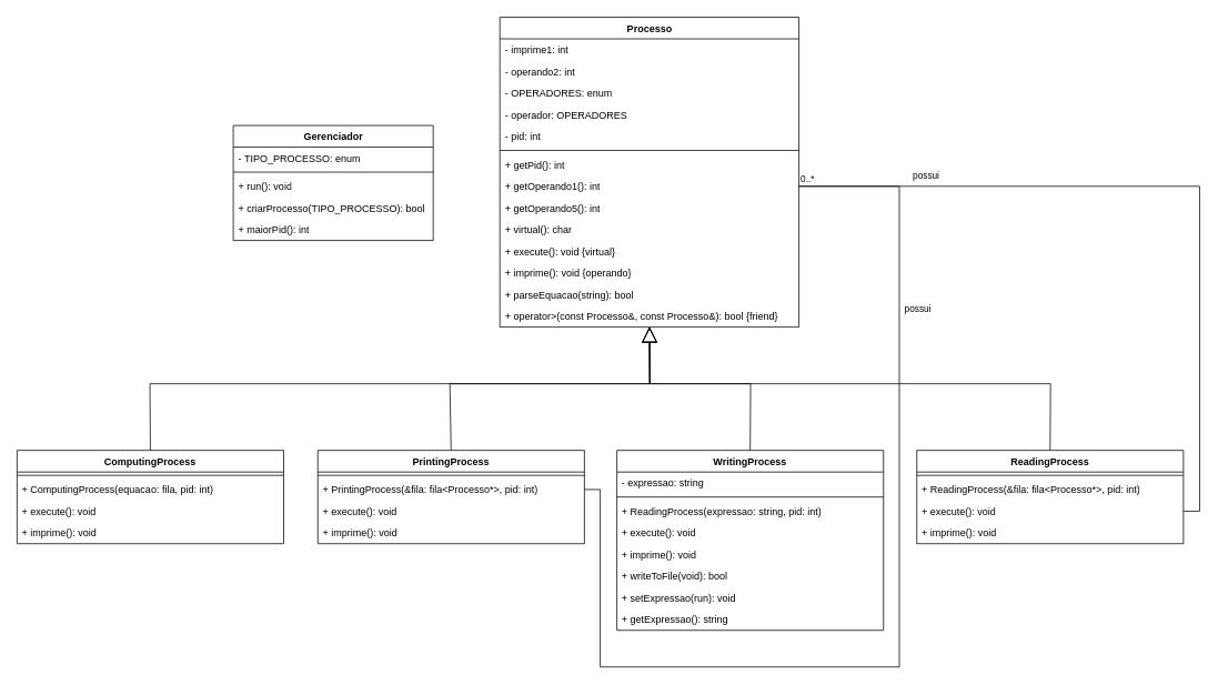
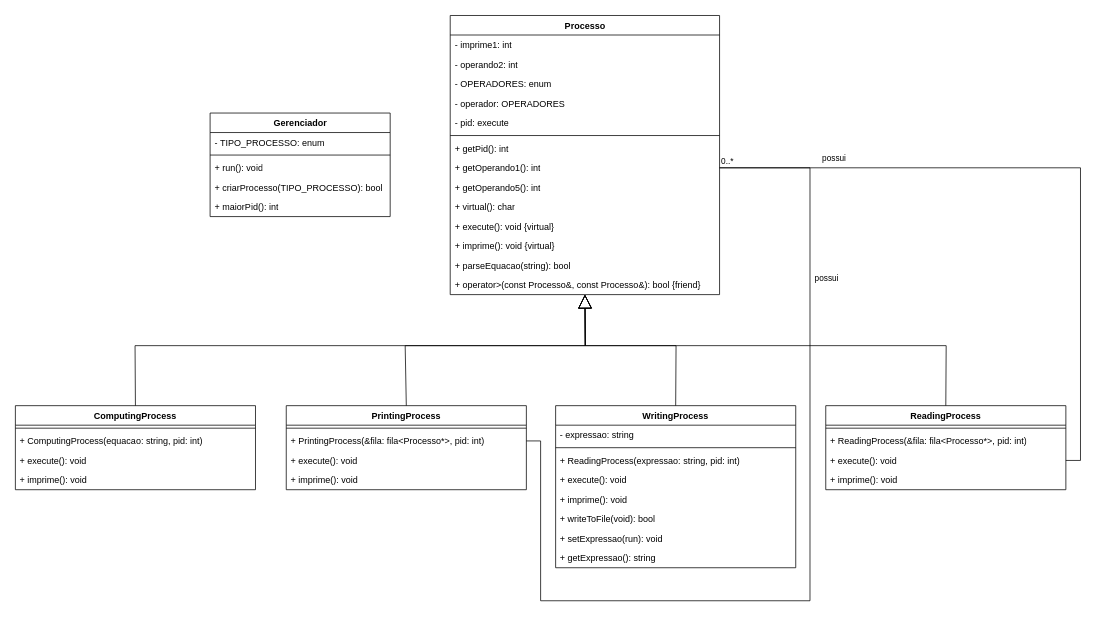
- <mxCell id="13" value="- pid: int" style="text;strokeColor=none;fillColor=none;align=left;verticalAlign=top;spacingLeft=4;spacingRight=4;overflow=hidden;rotatable=0;points=[[0,0.5],[1,0.5]];portConstraint=eastwest;whiteSpace=wrap;html=1;" vertex="1" parent="8"><mxGeometry y="130" width="359" height="26" as="geometry" /></mxCell>
+ <mxCell id="13" value="- pid: execute" style="text;strokeColor=none;fillColor=none;align=left;verticalAlign=top;spacingLeft=4;spacingRight=4;overflow=hidden;rotatable=0;points=[[0,0.5],[1,0.5]];portConstraint=eastwest;whiteSpace=wrap;html=1;" vertex="1" parent="8"><mxGeometry y="130" width="359" height="26" as="geometry" /></mxCell>
- <mxCell id="20" value="+ imprime(): void {operando}" style="text;strokeColor=none;fillColor=none;align=left;verticalAlign=top;spacingLeft=4;spacingRight=4;overflow=hidden;rotatable=0;points=[[0,0.5],[1,0.5]];portConstraint=eastwest;whiteSpace=wrap;html=1;" vertex="1" parent="8"><mxGeometry y="294" width="359" height="26" as="geometry" /></mxCell>
+ <mxCell id="20" value="+ imprime(): void {virtual}" style="text;strokeColor=none;fillColor=none;align=left;verticalAlign=top;spacingLeft=4;spacingRight=4;overflow=hidden;rotatable=0;points=[[0,0.5],[1,0.5]];portConstraint=eastwest;whiteSpace=wrap;html=1;" vertex="1" parent="8"><mxGeometry y="294" width="359" height="26" as="geometry" /></mxCell>
- <mxCell id="25" value="+ ComputingProcess(equacao: fila, pid: int)" style="text;strokeColor=none;fillColor=none;align=left;verticalAlign=top;spacingLeft=4;spacingRight=4;overflow=hidden;rotatable=0;points=[[0,0.5],[1,0.5]];portConstraint=eastwest;whiteSpace=wrap;html=1;" vertex="1" parent="23"><mxGeometry y="34" width="320" height="26" as="geometry" /></mxCell>
+ <mxCell id="25" value="+ ComputingProcess(equacao: string, pid: int)" style="text;strokeColor=none;fillColor=none;align=left;verticalAlign=top;spacingLeft=4;spacingRight=4;overflow=hidden;rotatable=0;points=[[0,0.5],[1,0.5]];portConstraint=eastwest;whiteSpace=wrap;html=1;" vertex="1" parent="23"><mxGeometry y="34" width="320" height="26" as="geometry" /></mxCell>
